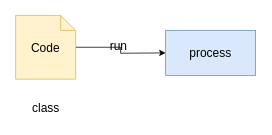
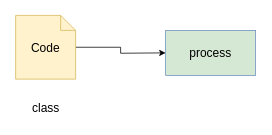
- <mxCell id="6" value="&lt;font style=&quot;font-size: 16px;&quot;&gt;run&lt;/font&gt;" style="text;html=1;align=center;verticalAlign=middle;resizable=0;points=[];autosize=1;strokeColor=none;fillColor=none;" vertex="1" parent="1"><mxGeometry x="136" y="44" width="41" height="31" as="geometry" /></mxCell>
- <mxCell id="5" value="&lt;font style=&quot;font-size: 16px;&quot;&gt;process&lt;/font&gt;" style="rounded=0;whiteSpace=wrap;html=1;fillColor=#dae8fc;strokeColor=#6c8ebf;" vertex="1" parent="1"><mxGeometry x="220" y="40" width="120" height="60" as="geometry" /></mxCell>
+ <mxCell id="5" value="&lt;font style=&quot;font-size: 16px;&quot;&gt;process&lt;/font&gt;" style="rounded=0;whiteSpace=wrap;html=1;fillColor=#d5e8d4;strokeColor=#6c8ebf;" vertex="1" parent="1"><mxGeometry x="220" y="40" width="120" height="60" as="geometry" /></mxCell>
